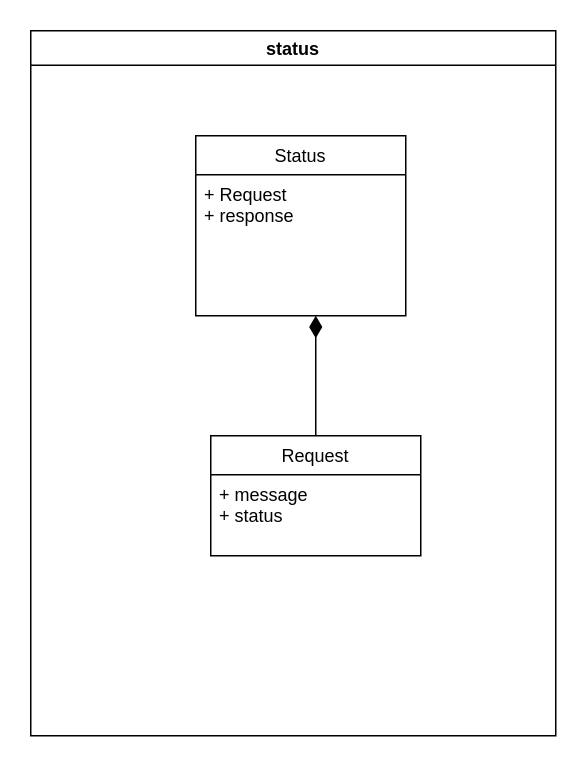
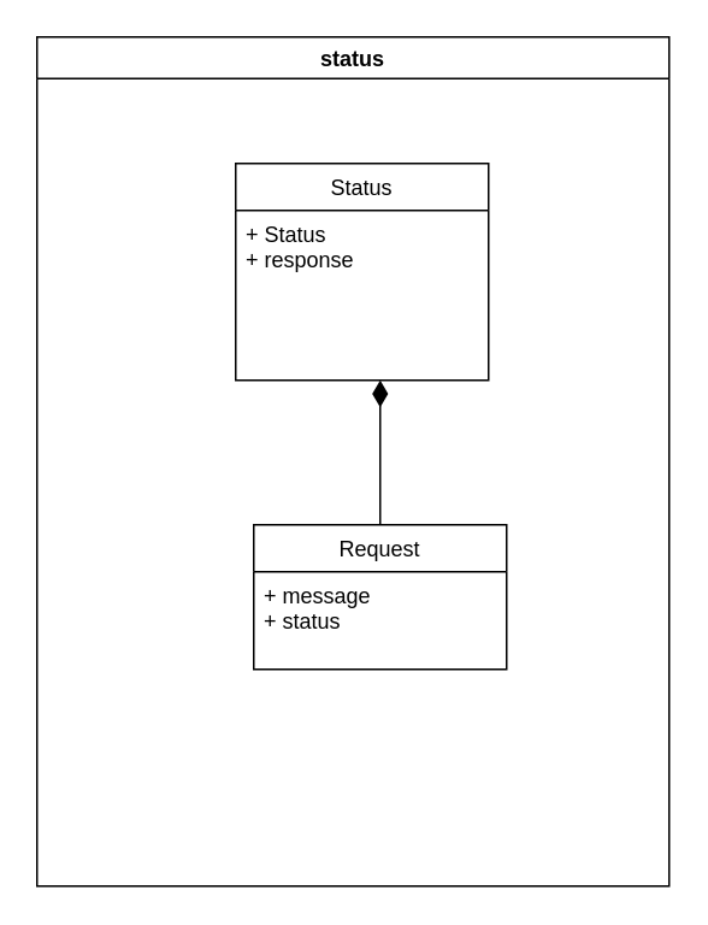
- <mxCell id="3" value="+ Request&#10;+ response" style="text;strokeColor=none;fillColor=none;align=left;verticalAlign=top;spacingLeft=4;spacingRight=4;overflow=hidden;rotatable=0;points=[[0,0.5],[1,0.5]];portConstraint=eastwest;" vertex="1" parent="2"><mxGeometry y="26" width="140" height="94" as="geometry" /></mxCell>
+ <mxCell id="3" value="+ Status&#10;+ response" style="text;strokeColor=none;fillColor=none;align=left;verticalAlign=top;spacingLeft=4;spacingRight=4;overflow=hidden;rotatable=0;points=[[0,0.5],[1,0.5]];portConstraint=eastwest;" vertex="1" parent="2"><mxGeometry y="26" width="140" height="94" as="geometry" /></mxCell>
